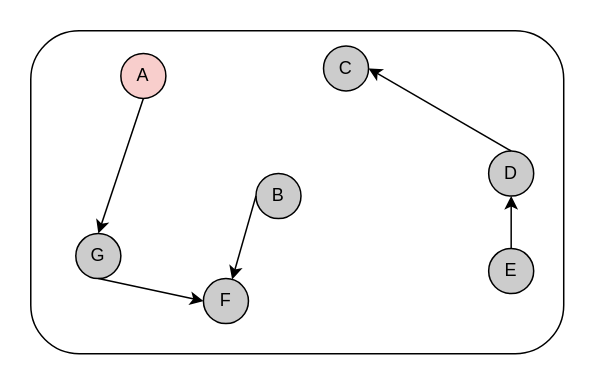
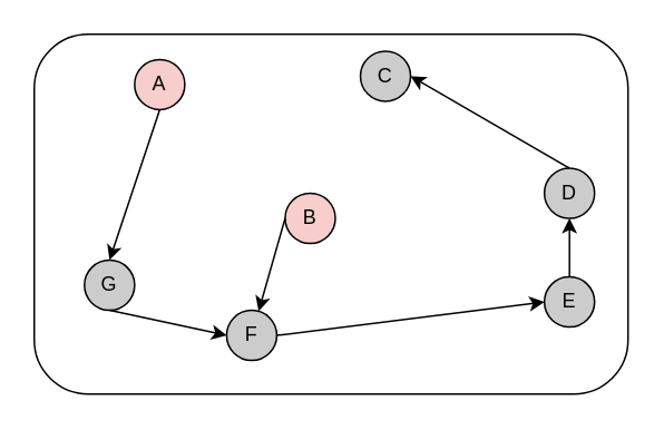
- <mxCell id="5" value="B" style="ellipse;whiteSpace=wrap;html=1;aspect=fixed;fillColor=#CCCCCC;" vertex="1" parent="1"><mxGeometry x="170" y="115" width="30" height="30" as="geometry" /></mxCell>
+ <mxCell id="5" value="B" style="ellipse;whiteSpace=wrap;html=1;aspect=fixed;fillColor=#f8cecc;" vertex="1" parent="1"><mxGeometry x="170" y="115" width="30" height="30" as="geometry" /></mxCell>
+ <mxCell id="14" value="" style="endArrow=classic;html=1;entryX=0;entryY=0.5;entryDx=0;entryDy=0;exitX=1;exitY=0.5;exitDx=0;exitDy=0;" edge="1" parent="1" source="6" target="8"><mxGeometry width="50" height="50" relative="1" as="geometry"><mxPoint x="165" y="305" as="sourcePoint" /><mxPoint x="75" y="255" as="targetPoint" /></mxGeometry></mxCell>
